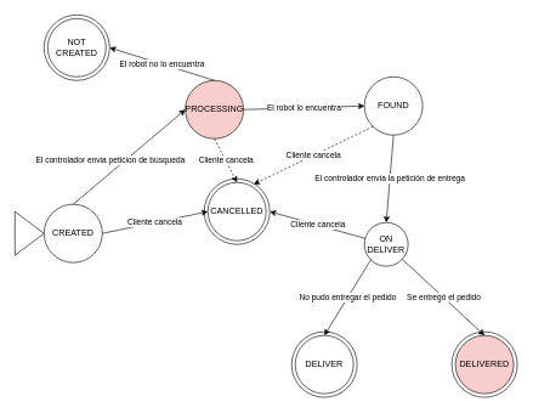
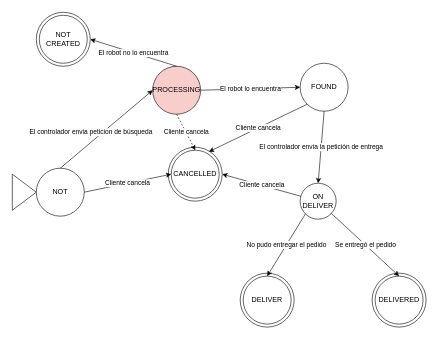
- <mxCell id="23" value="Cliente cancela" style="endArrow=classic;html=1;rounded=0;entryX=0.786;entryY=0.031;entryDx=0;entryDy=0;entryPerimeter=0;exitX=0;exitY=1;exitDx=0;exitDy=0;dashed=1;" parent="1" source="9" target="14" edge="1"><mxGeometry width="50" height="50" relative="1" as="geometry"><mxPoint x="390" y="240" as="sourcePoint" /><mxPoint x="440" y="190" as="targetPoint" /></mxGeometry></mxCell>
+ <mxCell id="23" value="Cliente cancela" style="endArrow=classic;html=1;rounded=0;entryX=0.786;entryY=0.031;entryDx=0;entryDy=0;entryPerimeter=0;exitX=0;exitY=1;exitDx=0;exitDy=0;" parent="1" source="9" target="14" edge="1"><mxGeometry width="50" height="50" relative="1" as="geometry"><mxPoint x="390" y="240" as="sourcePoint" /><mxPoint x="440" y="190" as="targetPoint" /></mxGeometry></mxCell>
- <mxCell id="6" value="CREATED" style="ellipse;whiteSpace=wrap;html=1;aspect=fixed;" parent="1" vertex="1"><mxGeometry x="60" y="280" width="80" height="80" as="geometry" /></mxCell>
+ <mxCell id="6" value="NOT" style="ellipse;whiteSpace=wrap;html=1;aspect=fixed;" parent="1" vertex="1"><mxGeometry x="60" y="280" width="80" height="80" as="geometry" /></mxCell>
- <mxCell id="13" value="DELIVERED" style="ellipse;whiteSpace=wrap;html=1;aspect=fixed;fillColor=#f8cecc;" parent="1" vertex="1"><mxGeometry x="625" y="460" width="80" height="80" as="geometry" /></mxCell>
+ <mxCell id="13" value="DELIVERED" style="ellipse;whiteSpace=wrap;html=1;aspect=fixed;" parent="1" vertex="1"><mxGeometry x="625" y="460" width="80" height="80" as="geometry" /></mxCell>
